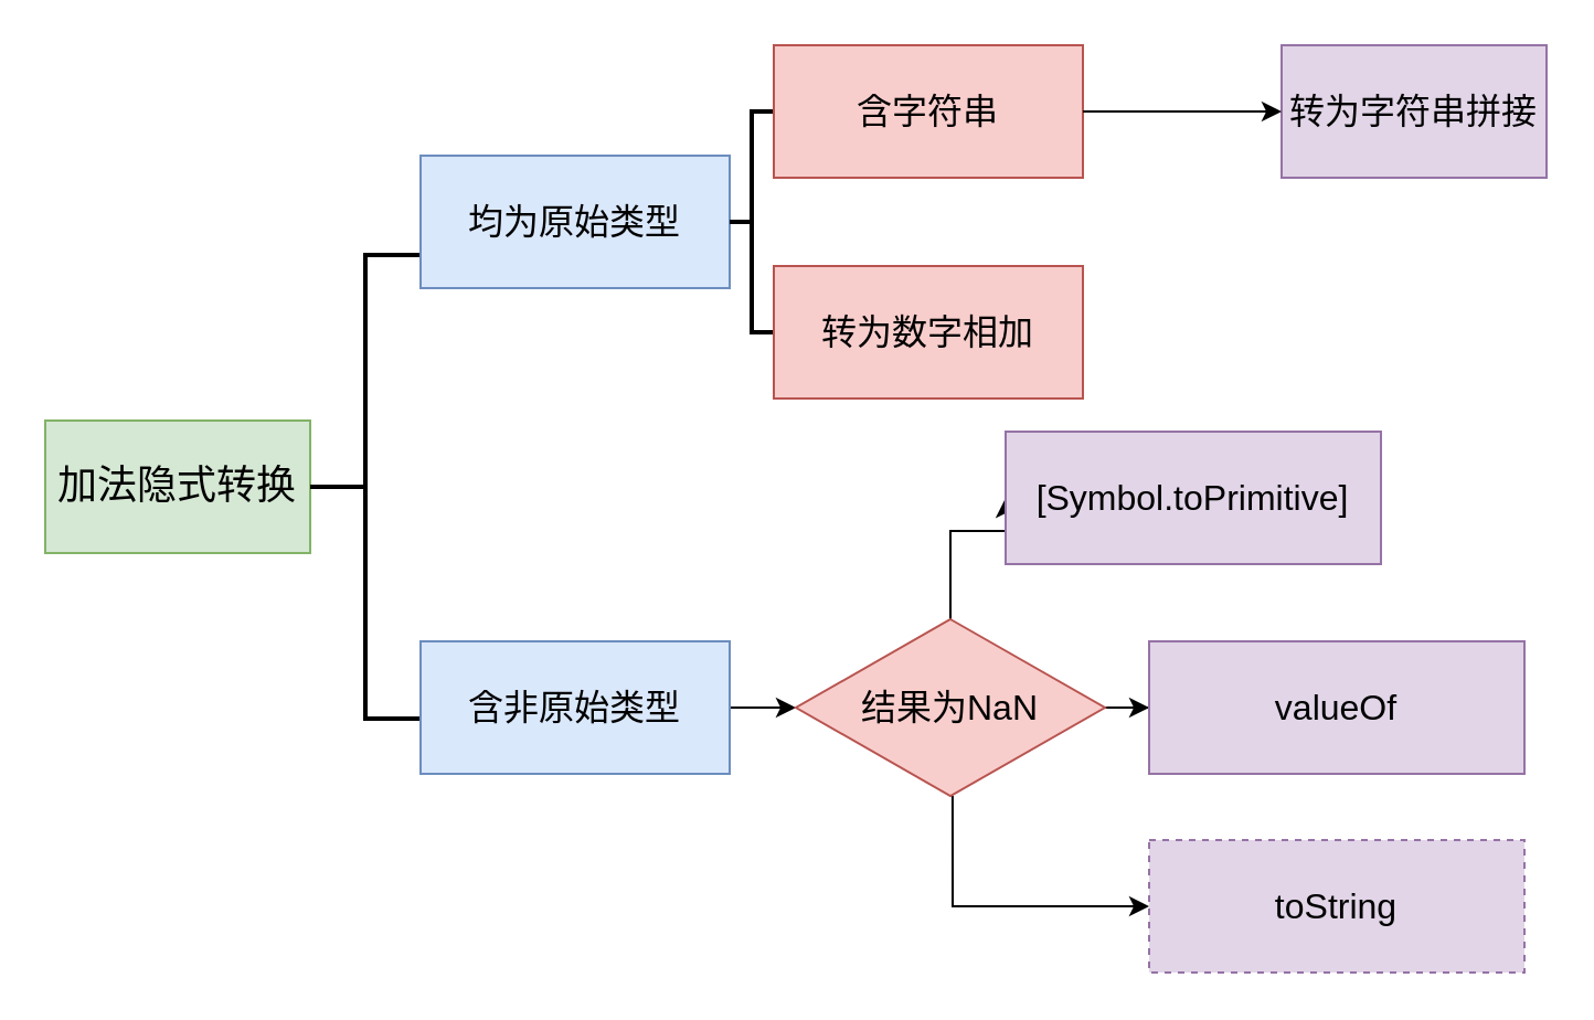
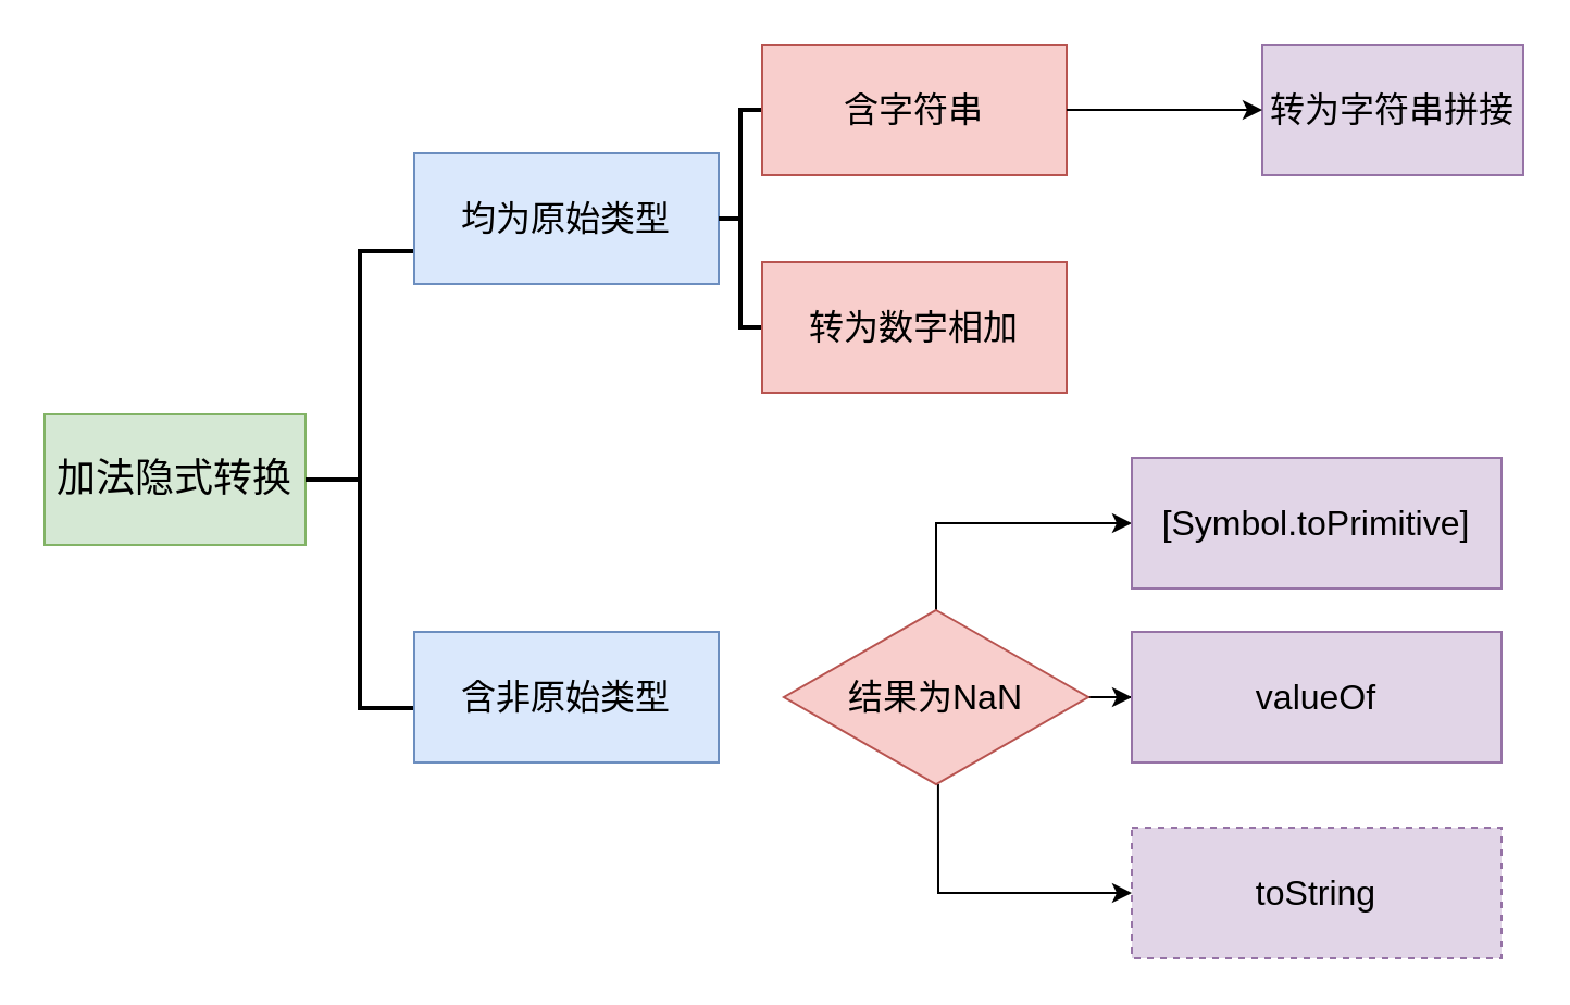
- <mxCell id="19" value="[Symbol.toPrimitive]" style="rounded=0;whiteSpace=wrap;html=1;fillColor=#e1d5e7;strokeColor=#9673a6;fontSize=16;" vertex="1" parent="1"><mxGeometry x="455" y="195" width="170" height="60" as="geometry" /></mxCell>
+ <mxCell id="19" value="[Symbol.toPrimitive]" style="rounded=0;whiteSpace=wrap;html=1;fillColor=#e1d5e7;strokeColor=#9673a6;fontSize=16;" vertex="1" parent="1"><mxGeometry x="520" y="210" width="170" height="60" as="geometry" /></mxCell>
- <mxCell id="4" value="" style="edgeStyle=orthogonalEdgeStyle;rounded=0;orthogonalLoop=1;jettySize=auto;html=1;" edge="1" parent="1" source="5" target="16"><mxGeometry relative="1" as="geometry" /></mxCell>
